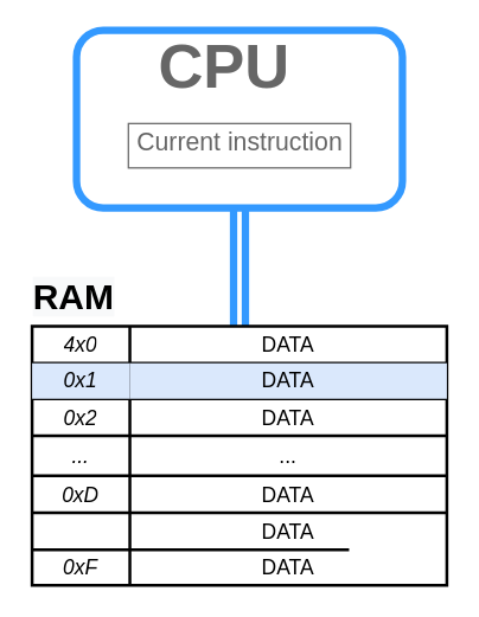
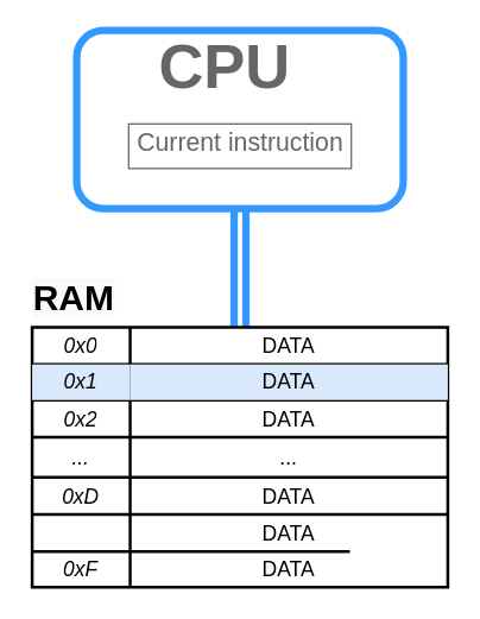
- <mxCell id="8" value="4x0" style="shape=partialRectangle;html=1;whiteSpace=wrap;connectable=0;fillColor=none;top=0;left=0;bottom=0;right=0;overflow=hidden;pointerEvents=1;fontSize=14;strokeColor=default;strokeWidth=2;fontStyle=2" parent="7" vertex="1"><mxGeometry width="66" height="25" as="geometry"><mxRectangle width="66" height="25" as="alternateBounds" /></mxGeometry></mxCell>
+ <mxCell id="8" value="0x0" style="shape=partialRectangle;html=1;whiteSpace=wrap;connectable=0;fillColor=none;top=0;left=0;bottom=0;right=0;overflow=hidden;pointerEvents=1;fontSize=14;strokeColor=default;strokeWidth=2;fontStyle=2" parent="7" vertex="1"><mxGeometry width="66" height="25" as="geometry"><mxRectangle width="66" height="25" as="alternateBounds" /></mxGeometry></mxCell>
